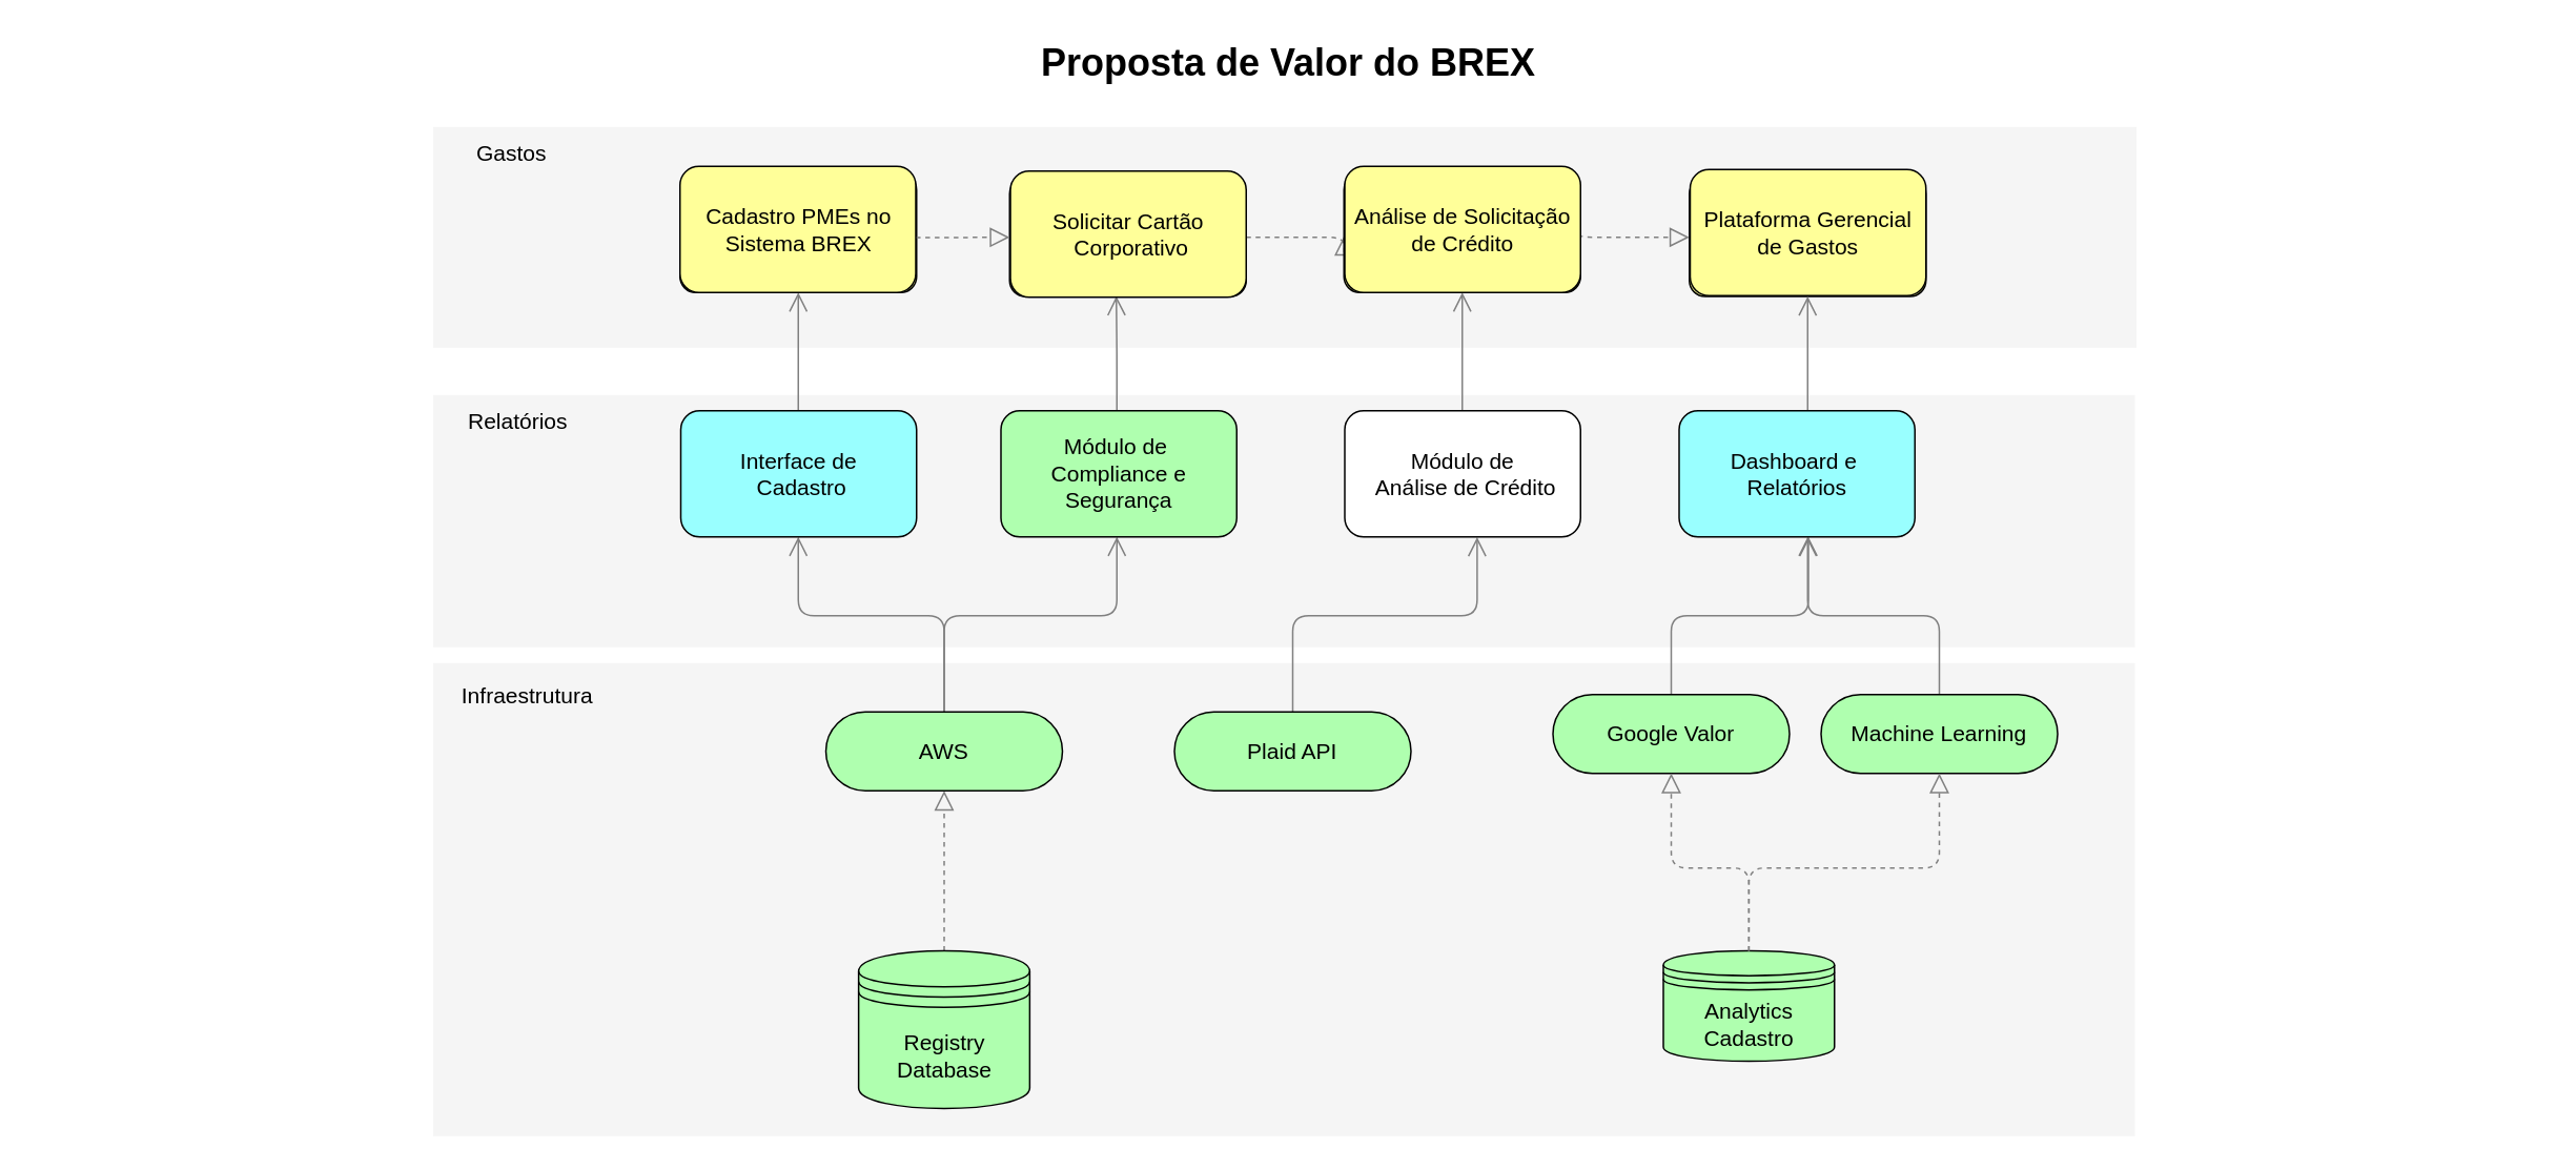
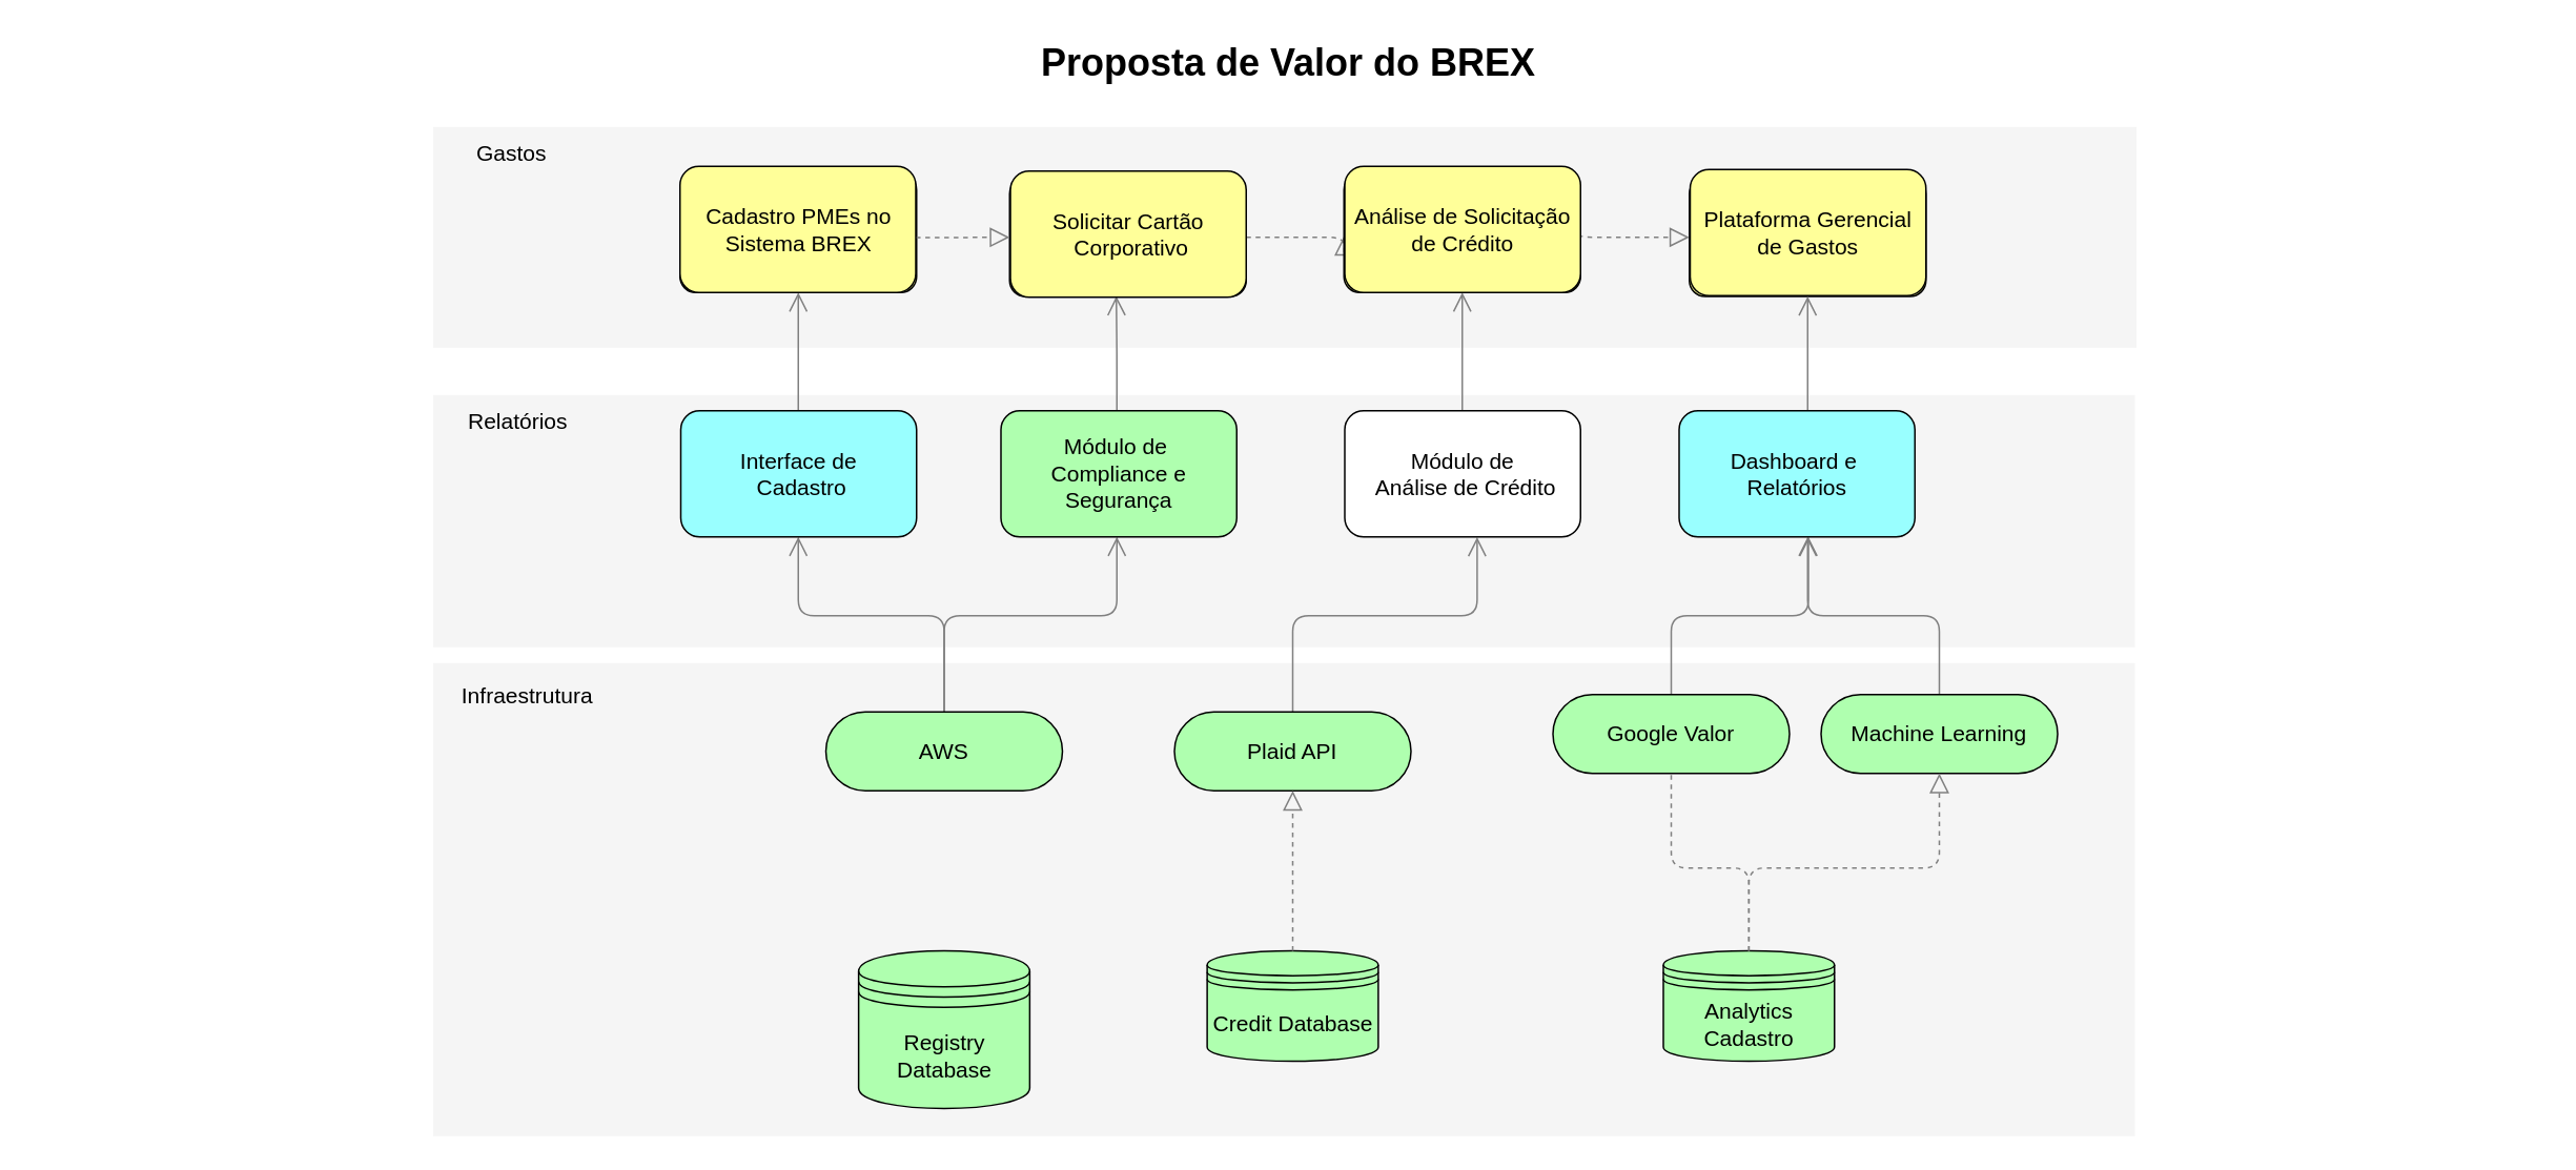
- <mxCell id="31" style="edgeStyle=elbowEdgeStyle;rounded=1;elbow=vertical;html=1;startSize=10;endArrow=block;endFill=0;endSize=10;jettySize=auto;orthogonalLoop=1;strokeColor=#808080;fontSize=14;dashed=1;exitX=0.5;exitY=0;exitDx=0;exitDy=0;entryX=0.5;entryY=1;entryDx=0;entryDy=0;entryPerimeter=0;" edge="1" parent="1" source="30" target="26"><mxGeometry relative="1" as="geometry"><mxPoint x="988" y="613" as="sourcePoint" /><mxPoint x="1064" y="490" as="targetPoint" /><Array as="points"><mxPoint x="1074" y="550" /><mxPoint x="1074" y="580" /></Array></mxGeometry></mxCell>
+ <mxCell id="31" style="edgeStyle=elbowEdgeStyle;rounded=1;elbow=vertical;html=1;startSize=10;endArrow=none;endFill=0;endSize=10;jettySize=auto;orthogonalLoop=1;strokeColor=#808080;fontSize=14;dashed=1;exitX=0.5;exitY=0;exitDx=0;exitDy=0;entryX=0.5;entryY=1;entryDx=0;entryDy=0;entryPerimeter=0;" edge="1" parent="1" source="30" target="26"><mxGeometry relative="1" as="geometry"><mxPoint x="988" y="613" as="sourcePoint" /><mxPoint x="1064" y="490" as="targetPoint" /><Array as="points"><mxPoint x="1074" y="550" /><mxPoint x="1074" y="580" /></Array></mxGeometry></mxCell>
- <mxCell id="5" style="edgeStyle=elbowEdgeStyle;rounded=1;elbow=vertical;html=1;startSize=10;endArrow=block;endFill=0;endSize=10;jettySize=auto;orthogonalLoop=1;strokeColor=#808080;fontSize=14;dashed=1;exitX=0.5;exitY=0;exitDx=0;exitDy=0;" parent="1" source="28" target="8" edge="1"><mxGeometry relative="1" as="geometry"><mxPoint x="598" y="610" as="sourcePoint" /></mxGeometry></mxCell>
+ <mxCell id="35" style="edgeStyle=elbowEdgeStyle;rounded=1;elbow=vertical;html=1;startSize=10;endArrow=block;endFill=0;endSize=10;jettySize=auto;orthogonalLoop=1;strokeColor=#808080;fontSize=14;dashed=1;exitX=0.5;exitY=0;exitDx=0;exitDy=0;entryX=0.5;entryY=1;entryDx=0;entryDy=0;entryPerimeter=0;" edge="1" parent="1" source="29" target="33"><mxGeometry relative="1" as="geometry"><mxPoint x="608" y="613" as="sourcePoint" /><mxPoint x="608" y="511" as="targetPoint" /></mxGeometry></mxCell>
+ <mxCell id="29" value="&lt;span style=&quot;font-size: 14px;&quot;&gt;Credit Database&lt;/span&gt;" style="shape=datastore;whiteSpace=wrap;html=1;fillColor=#afffaf;strokeColor=#000000;" vertex="1" parent="1"><mxGeometry x="764.75" y="602.5" width="108.5" height="70" as="geometry" /></mxCell>
